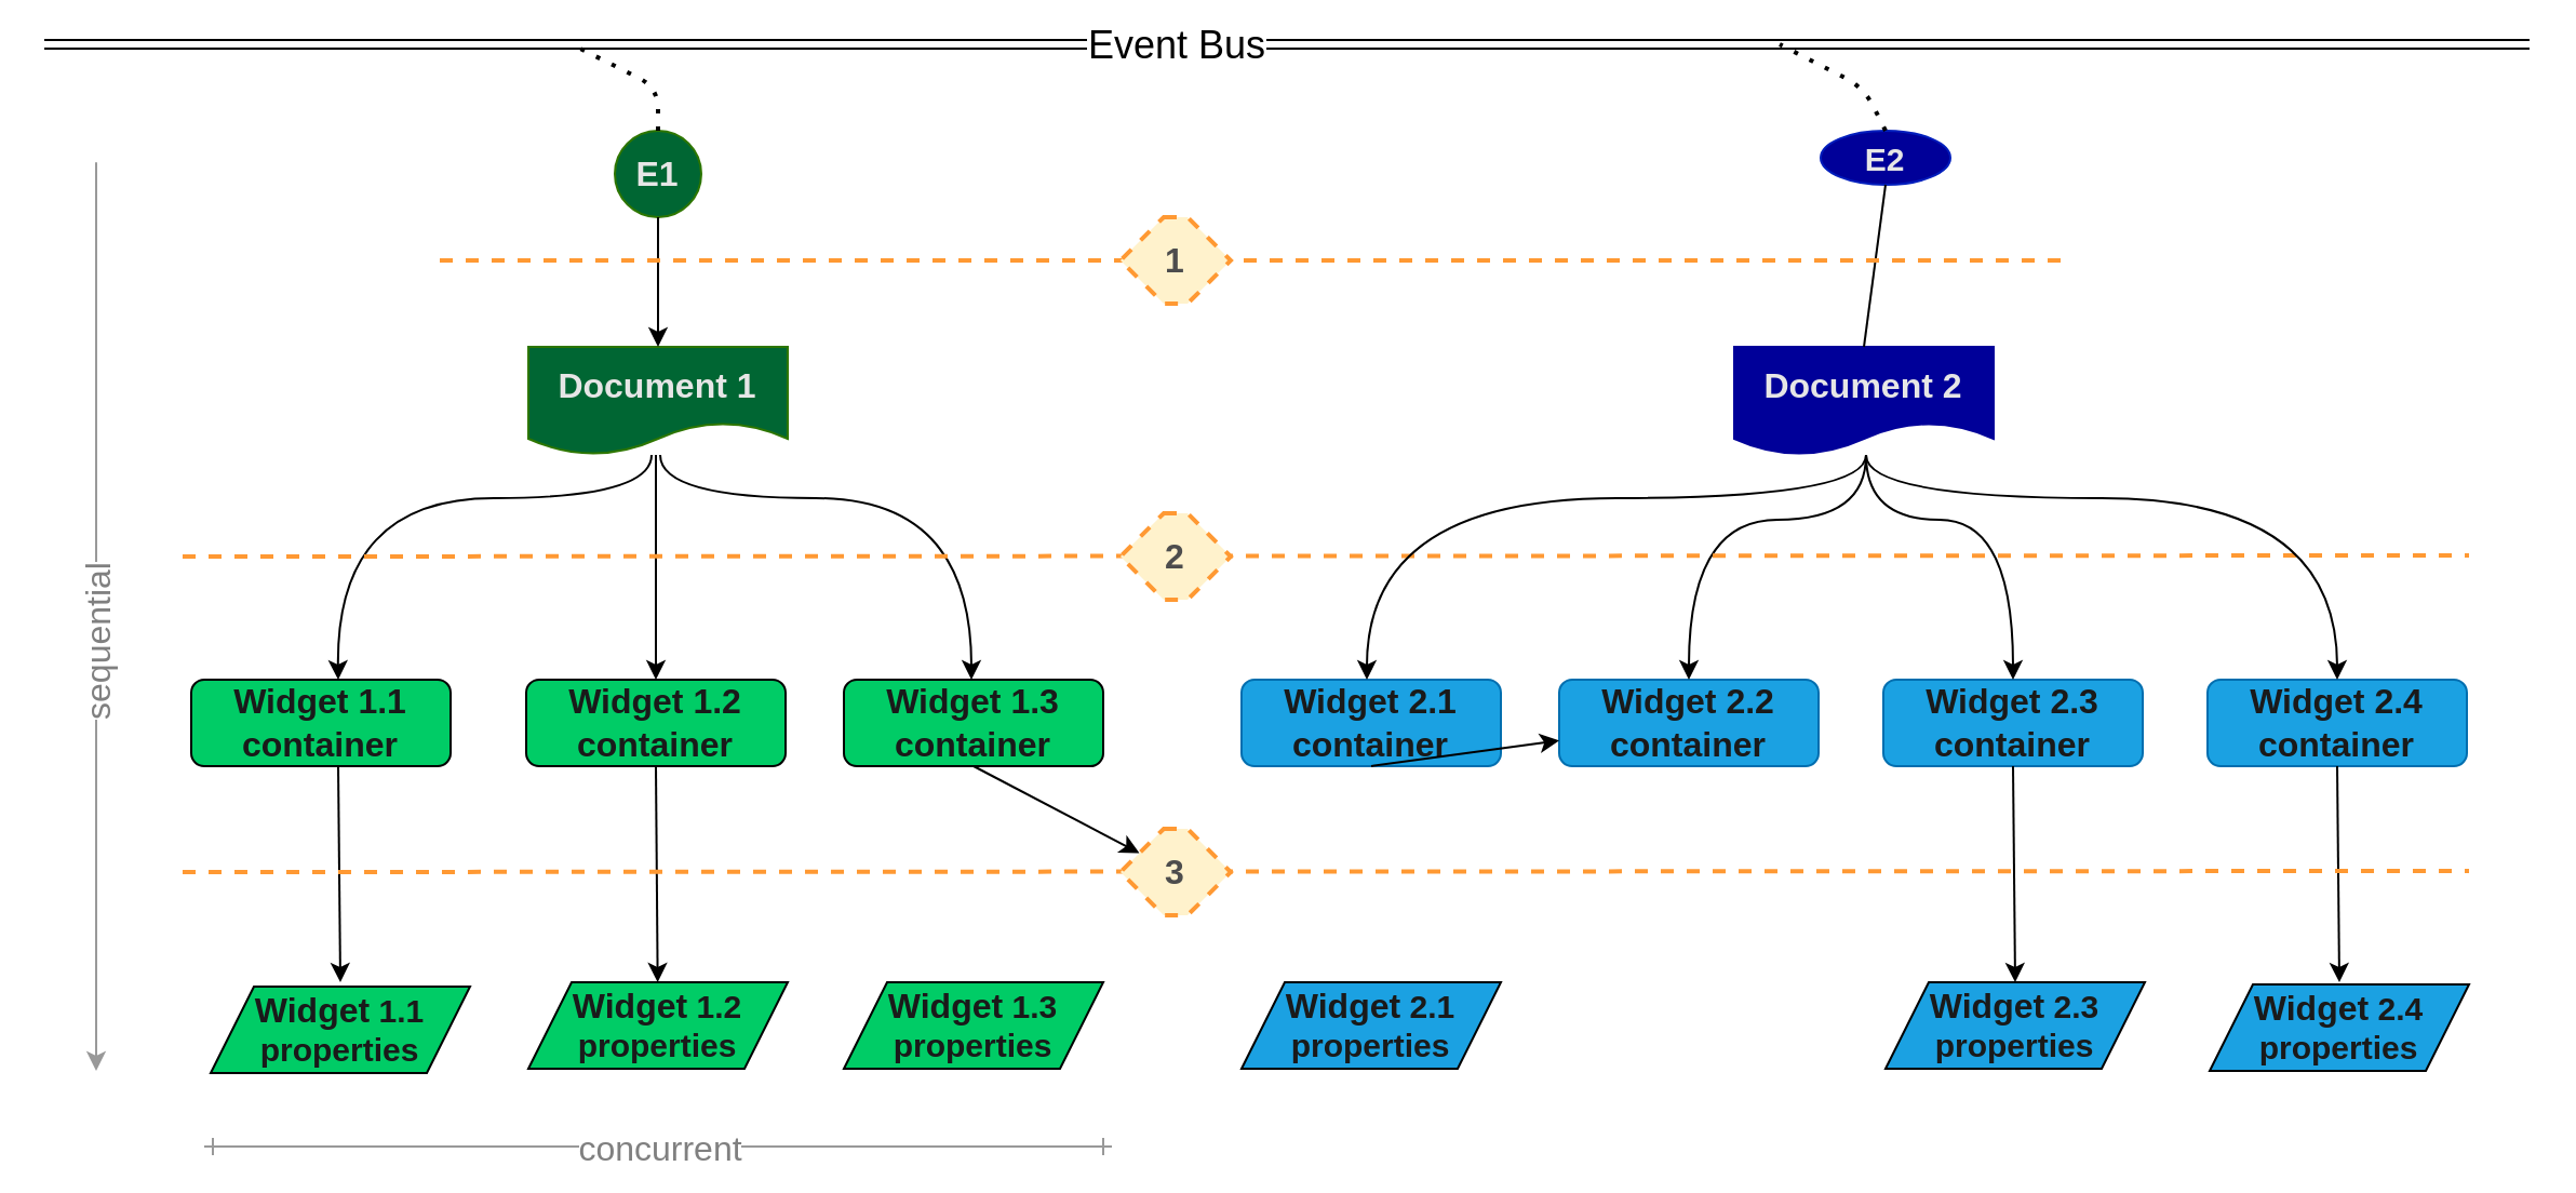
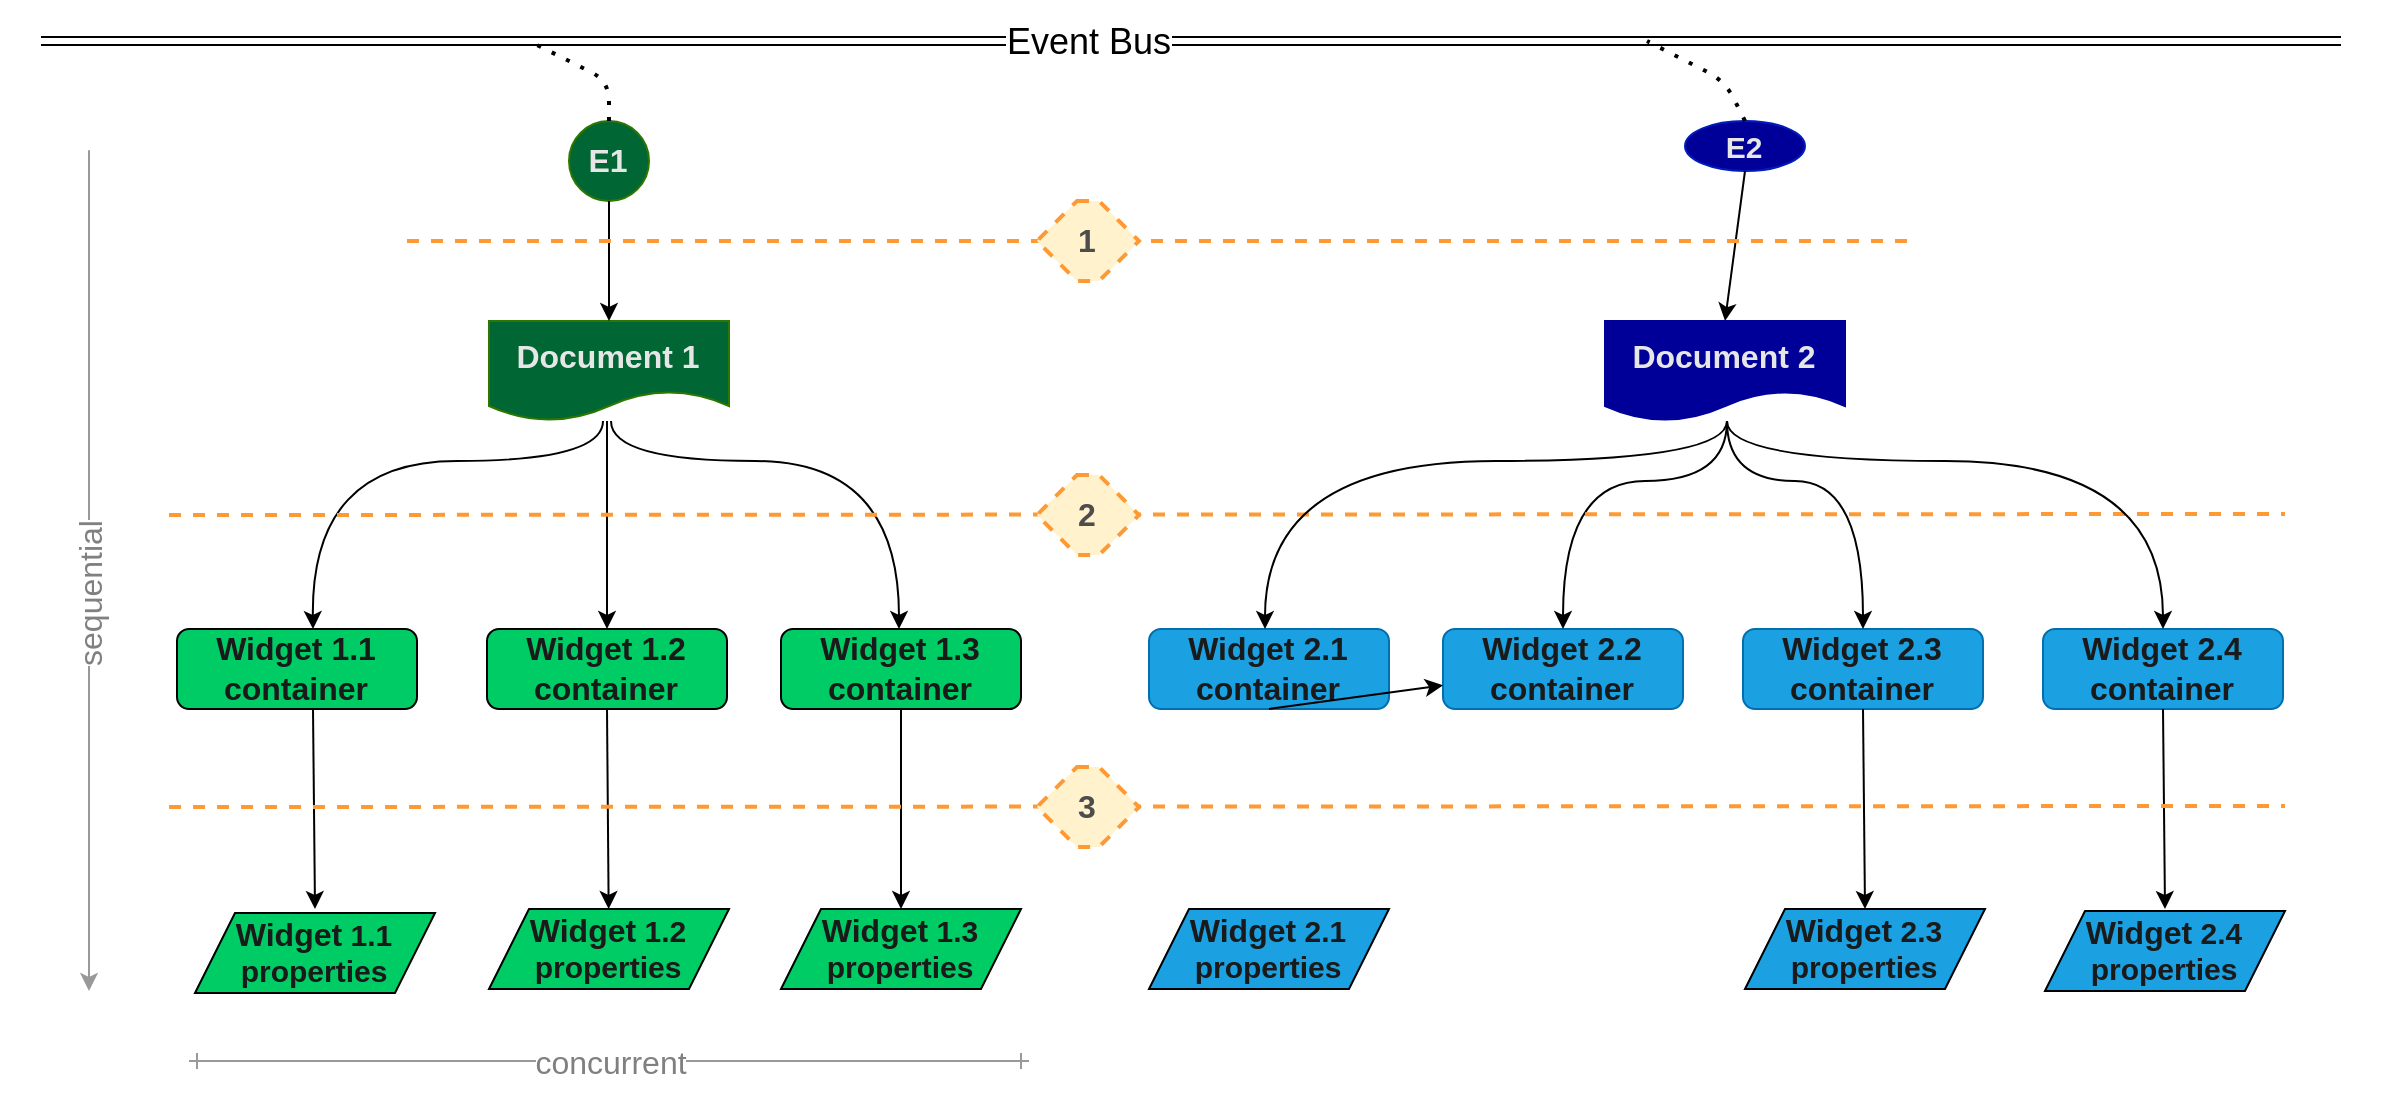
- <mxCell id="9" value="" style="endArrow=none;html=1;exitX=0.5;exitY=1;exitDx=0;exitDy=0;entryX=0.5;entryY=0;entryDx=0;entryDy=0;" parent="1" source="5" target="7" edge="1"><mxGeometry width="50" height="50" relative="1" as="geometry"><mxPoint x="244" y="110" as="sourcePoint" /><mxPoint x="244" y="150" as="targetPoint" /></mxGeometry></mxCell>
+ <mxCell id="9" value="" style="endArrow=classic;html=1;exitX=0.5;exitY=1;exitDx=0;exitDy=0;entryX=0.5;entryY=0;entryDx=0;entryDy=0;" parent="1" source="5" target="7" edge="1"><mxGeometry width="50" height="50" relative="1" as="geometry"><mxPoint x="244" y="110" as="sourcePoint" /><mxPoint x="244" y="150" as="targetPoint" /></mxGeometry></mxCell>
- <mxCell id="30" value="" style="endArrow=classic;html=1;exitX=0.5;exitY=1;exitDx=0;exitDy=0;" parent="1" source="14" target="41" edge="1"><mxGeometry width="50" height="50" relative="1" as="geometry"><mxPoint x="150" y="264" as="sourcePoint" /><mxPoint x="150" y="304" as="targetPoint" /></mxGeometry></mxCell>
+ <mxCell id="30" value="" style="endArrow=classic;html=1;exitX=0.5;exitY=1;exitDx=0;exitDy=0;entryX=0.5;entryY=0;entryDx=0;entryDy=0;" parent="1" source="14" target="24" edge="1"><mxGeometry width="50" height="50" relative="1" as="geometry"><mxPoint x="150" y="264" as="sourcePoint" /><mxPoint x="150" y="304" as="targetPoint" /></mxGeometry></mxCell>
